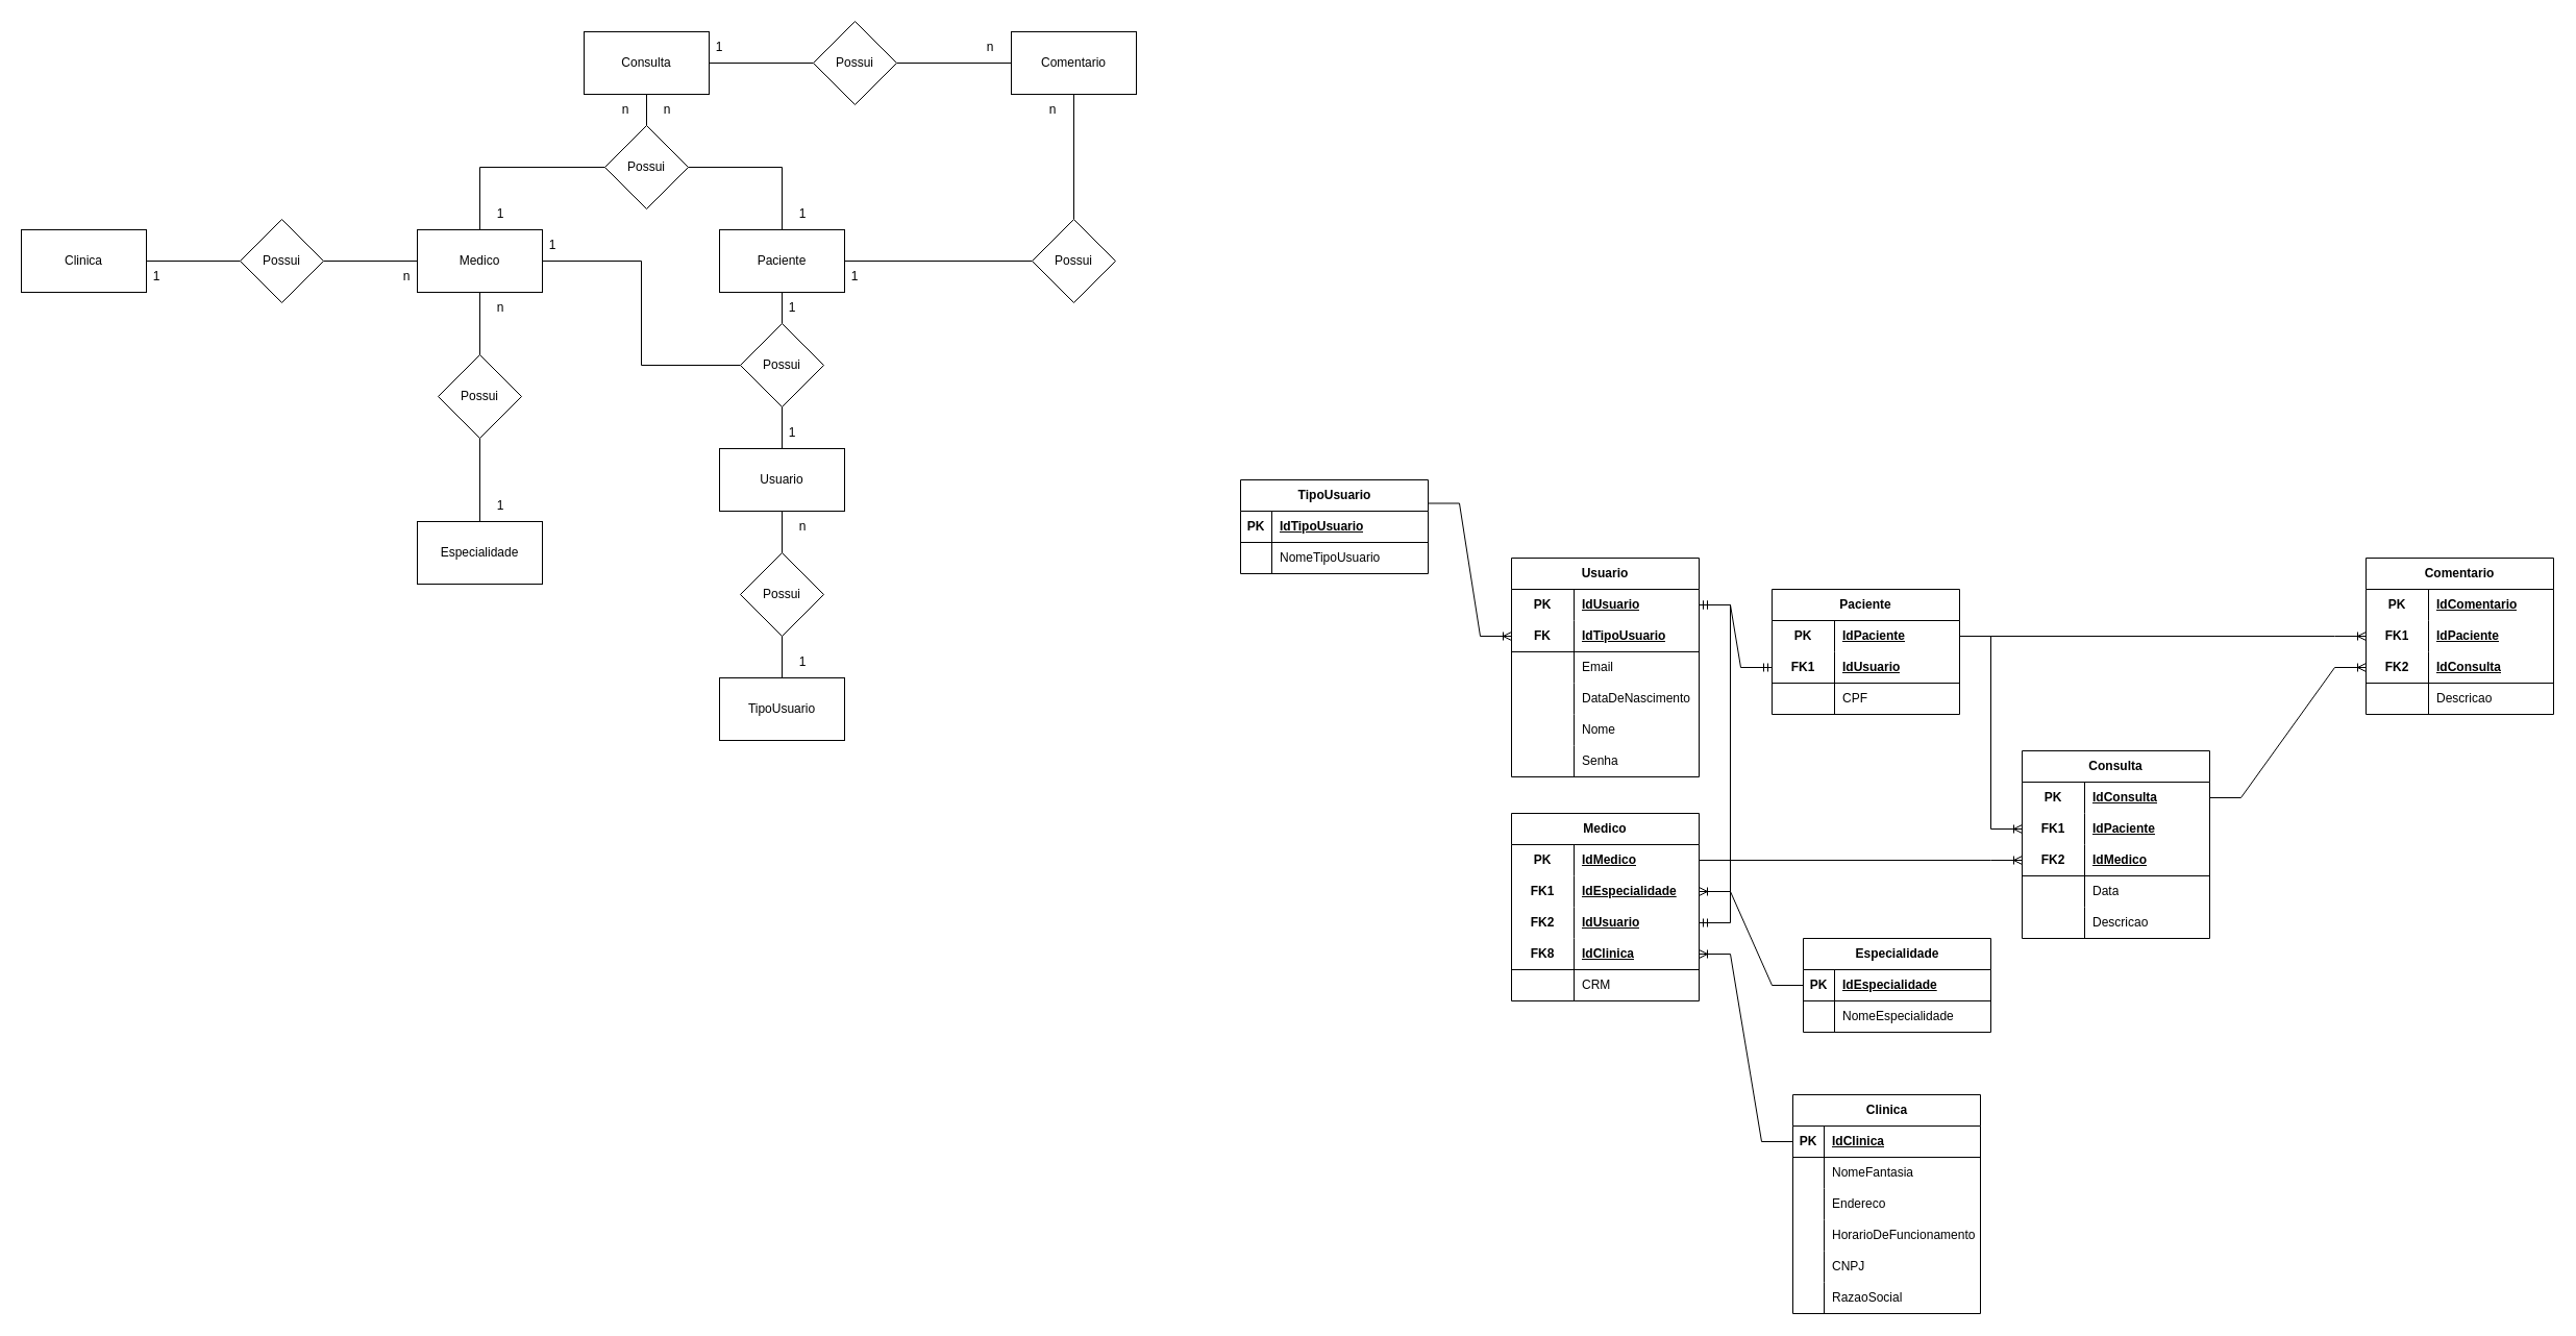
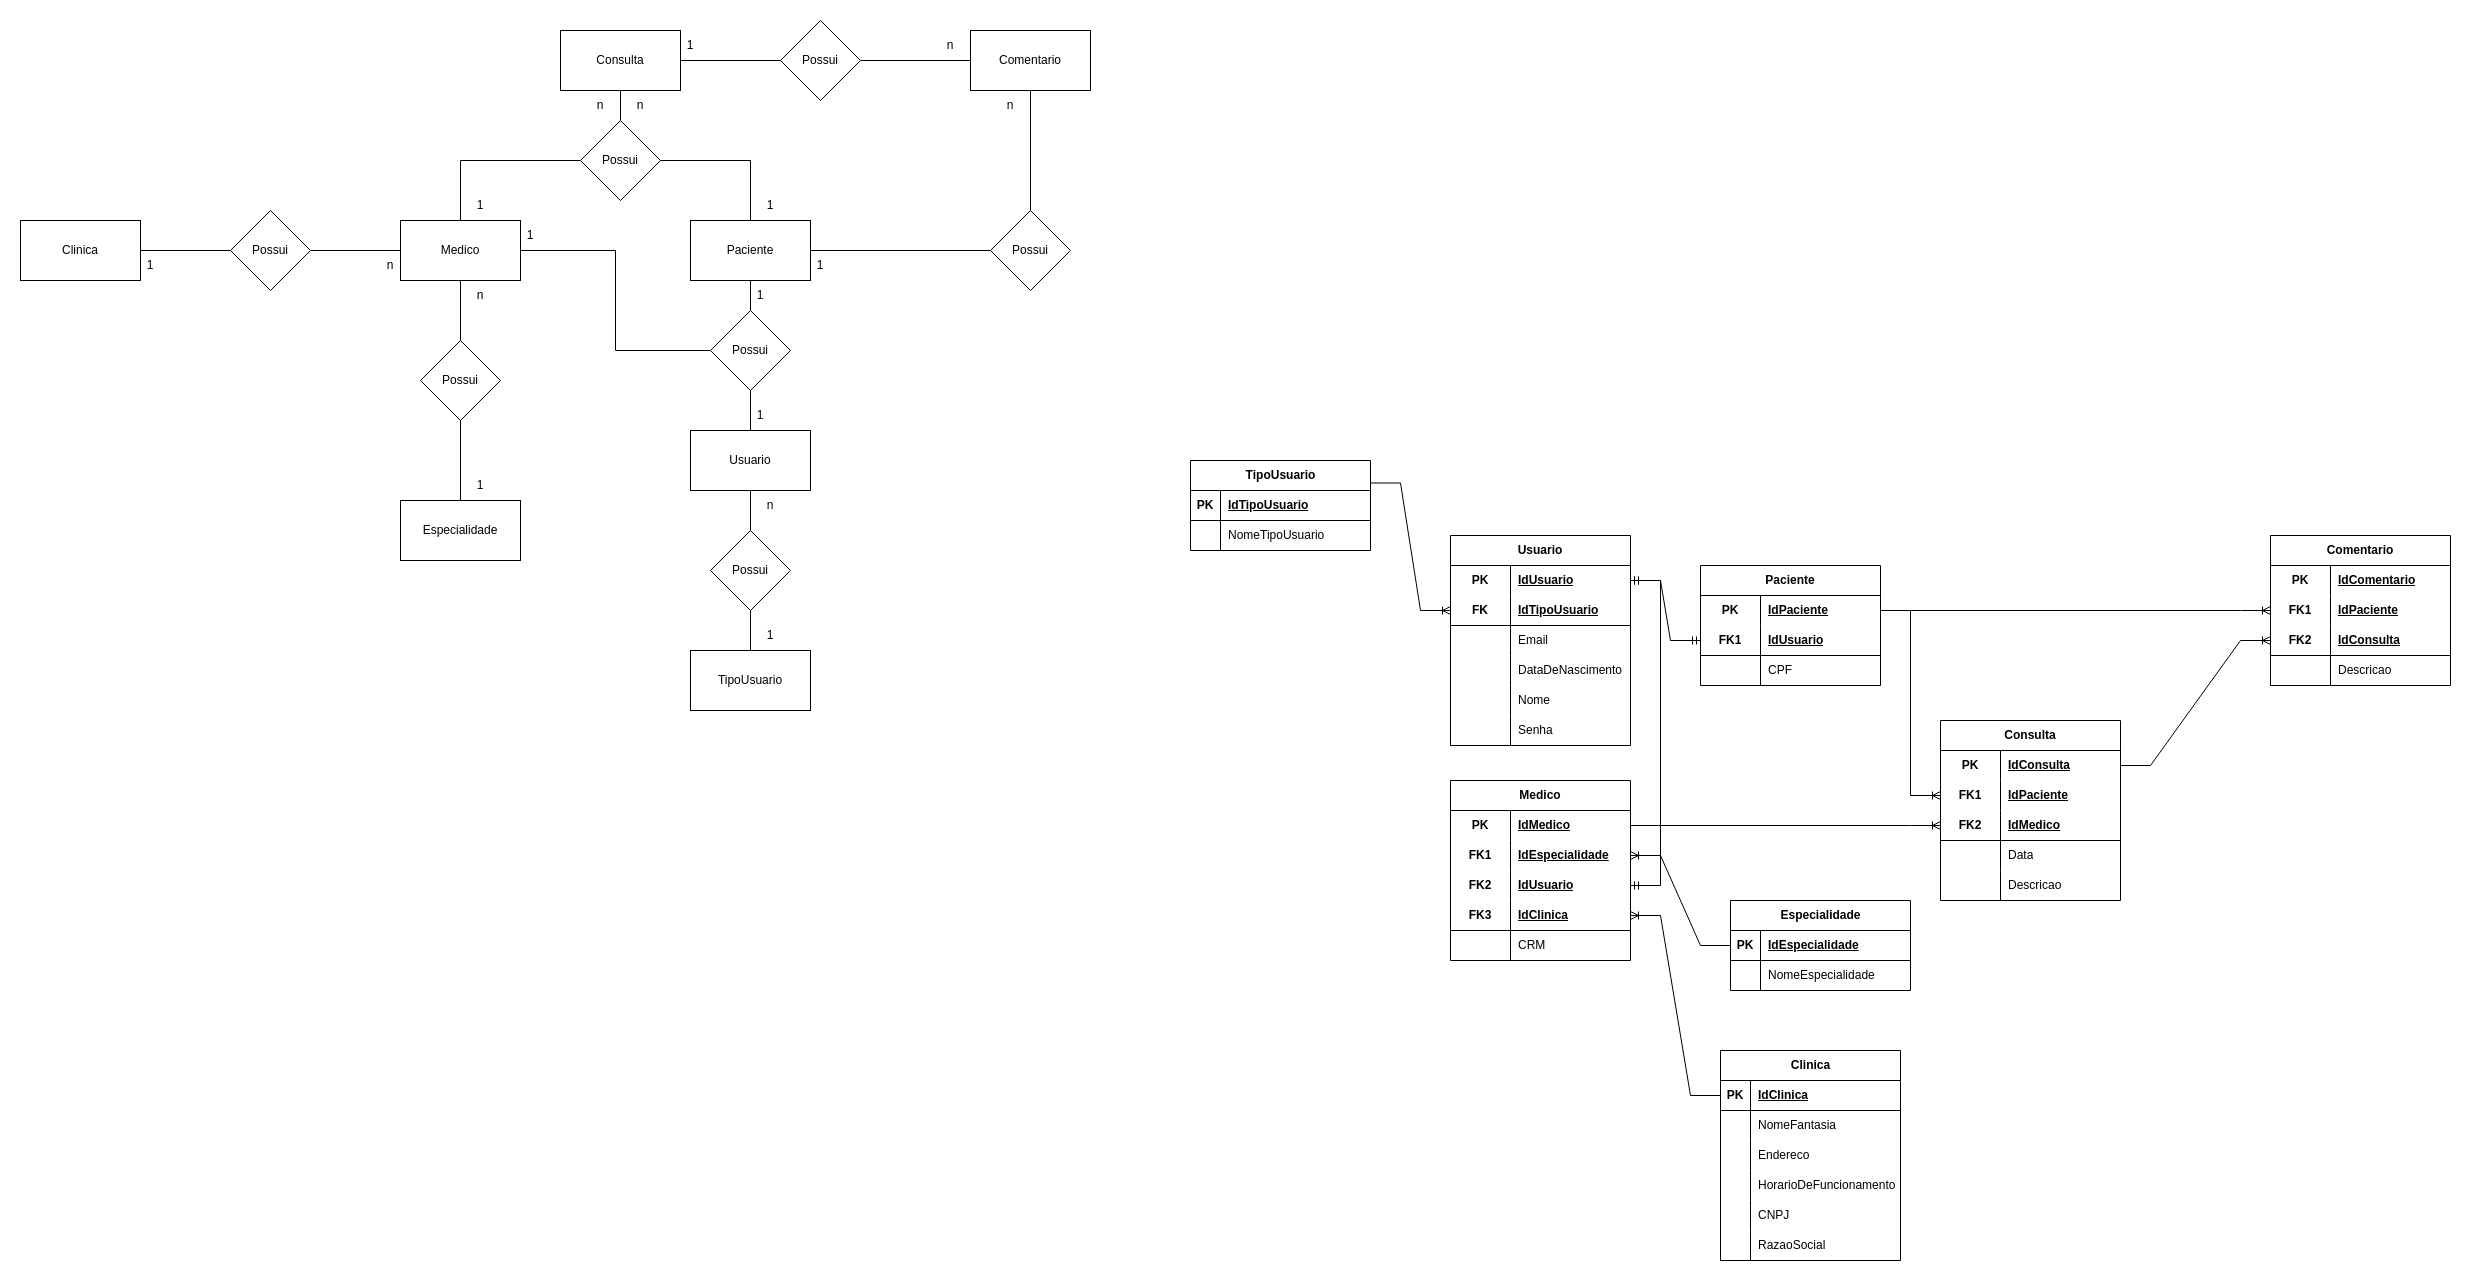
- <mxCell id="154" value="FK8" style="shape=partialRectangle;connectable=0;fillColor=none;top=0;left=0;bottom=0;right=0;fontStyle=1;overflow=hidden;html=1;whiteSpace=wrap;" parent="153" vertex="1"><mxGeometry width="60" height="30" as="geometry"><mxRectangle width="60" height="30" as="alternateBounds" /></mxGeometry></mxCell>
+ <mxCell id="154" value="FK3" style="shape=partialRectangle;connectable=0;fillColor=none;top=0;left=0;bottom=0;right=0;fontStyle=1;overflow=hidden;html=1;whiteSpace=wrap;" parent="153" vertex="1"><mxGeometry width="60" height="30" as="geometry"><mxRectangle width="60" height="30" as="alternateBounds" /></mxGeometry></mxCell>
